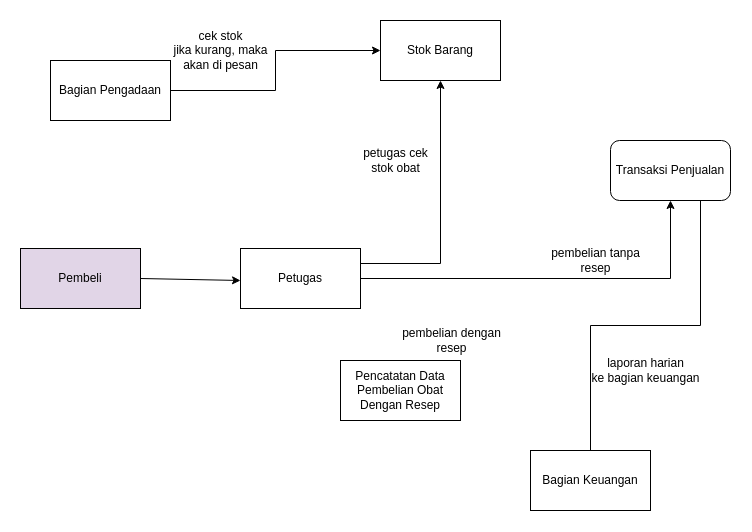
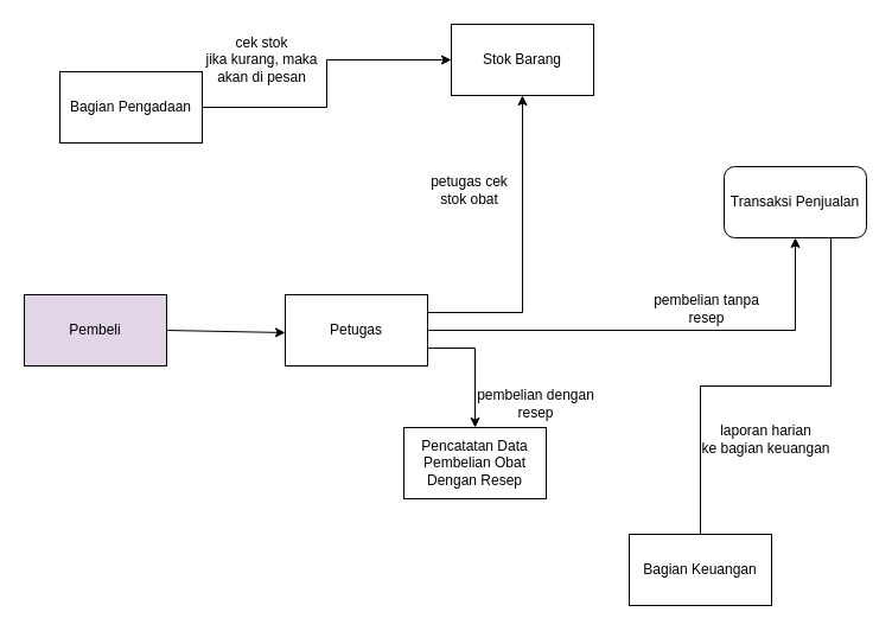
+ <mxCell id="12" style="edgeStyle=orthogonalEdgeStyle;rounded=0;orthogonalLoop=1;jettySize=auto;html=1;exitX=1;exitY=0.75;exitDx=0;exitDy=0;entryX=0.5;entryY=0;entryDx=0;entryDy=0;" edge="1" parent="1" source="14" target="15"><mxGeometry relative="1" as="geometry" /></mxCell>
